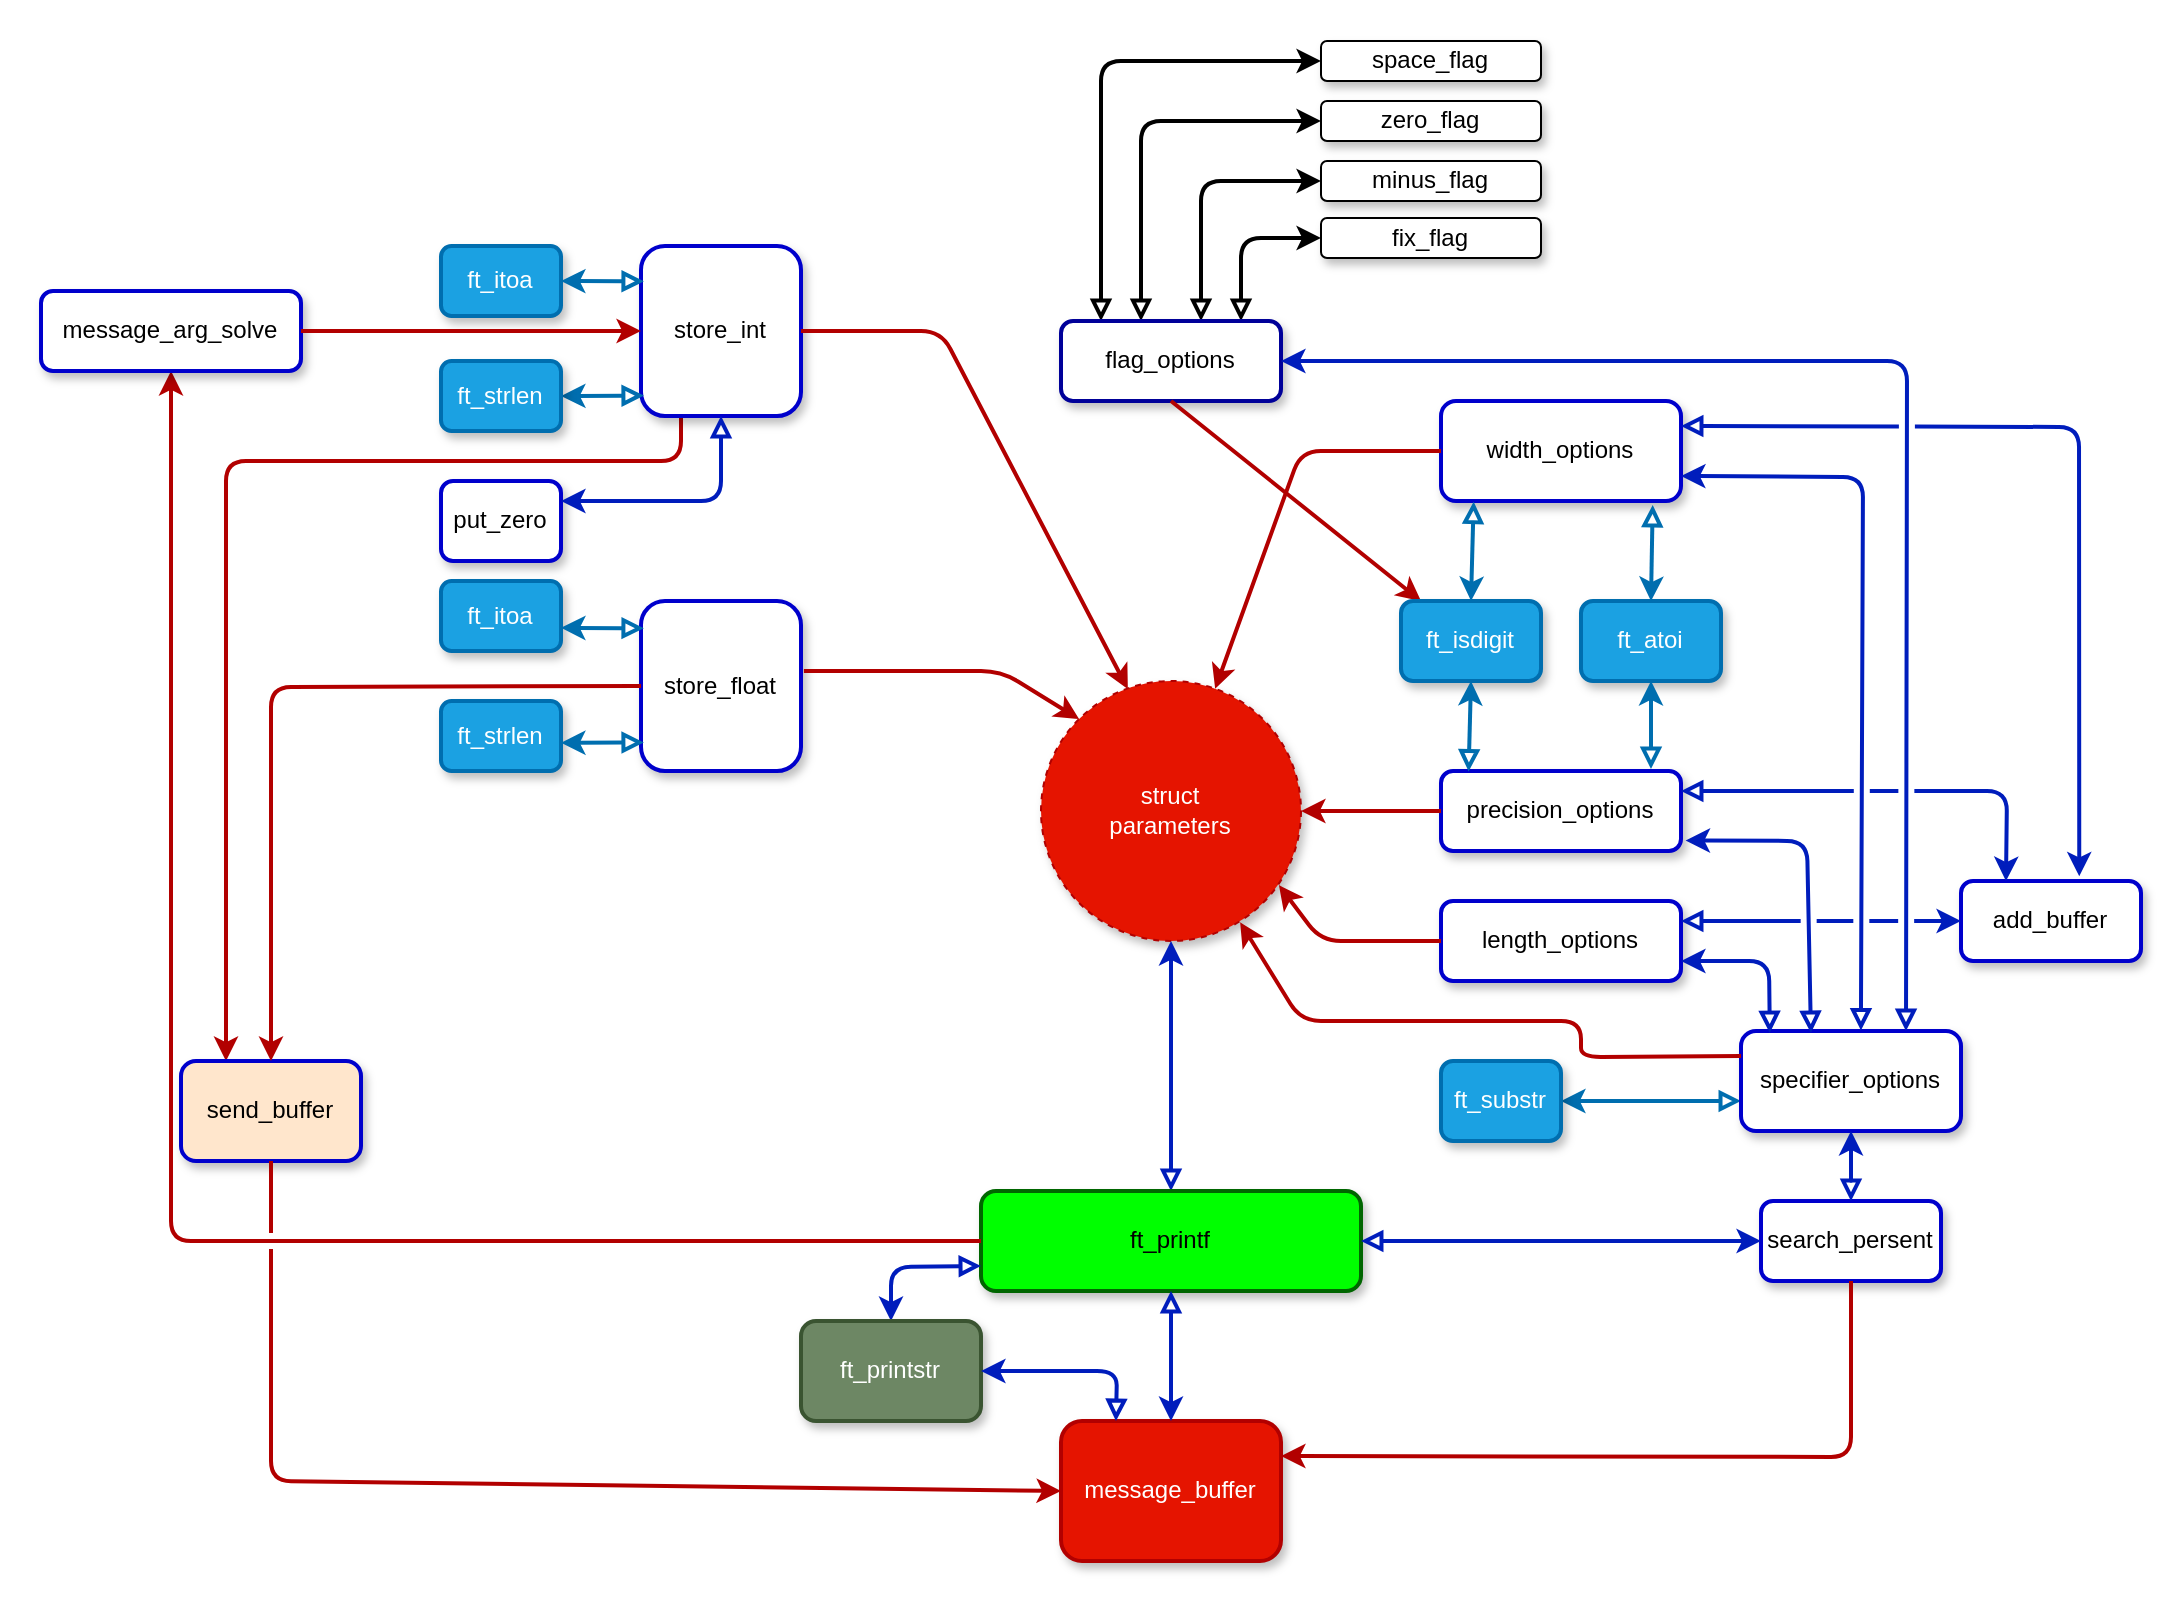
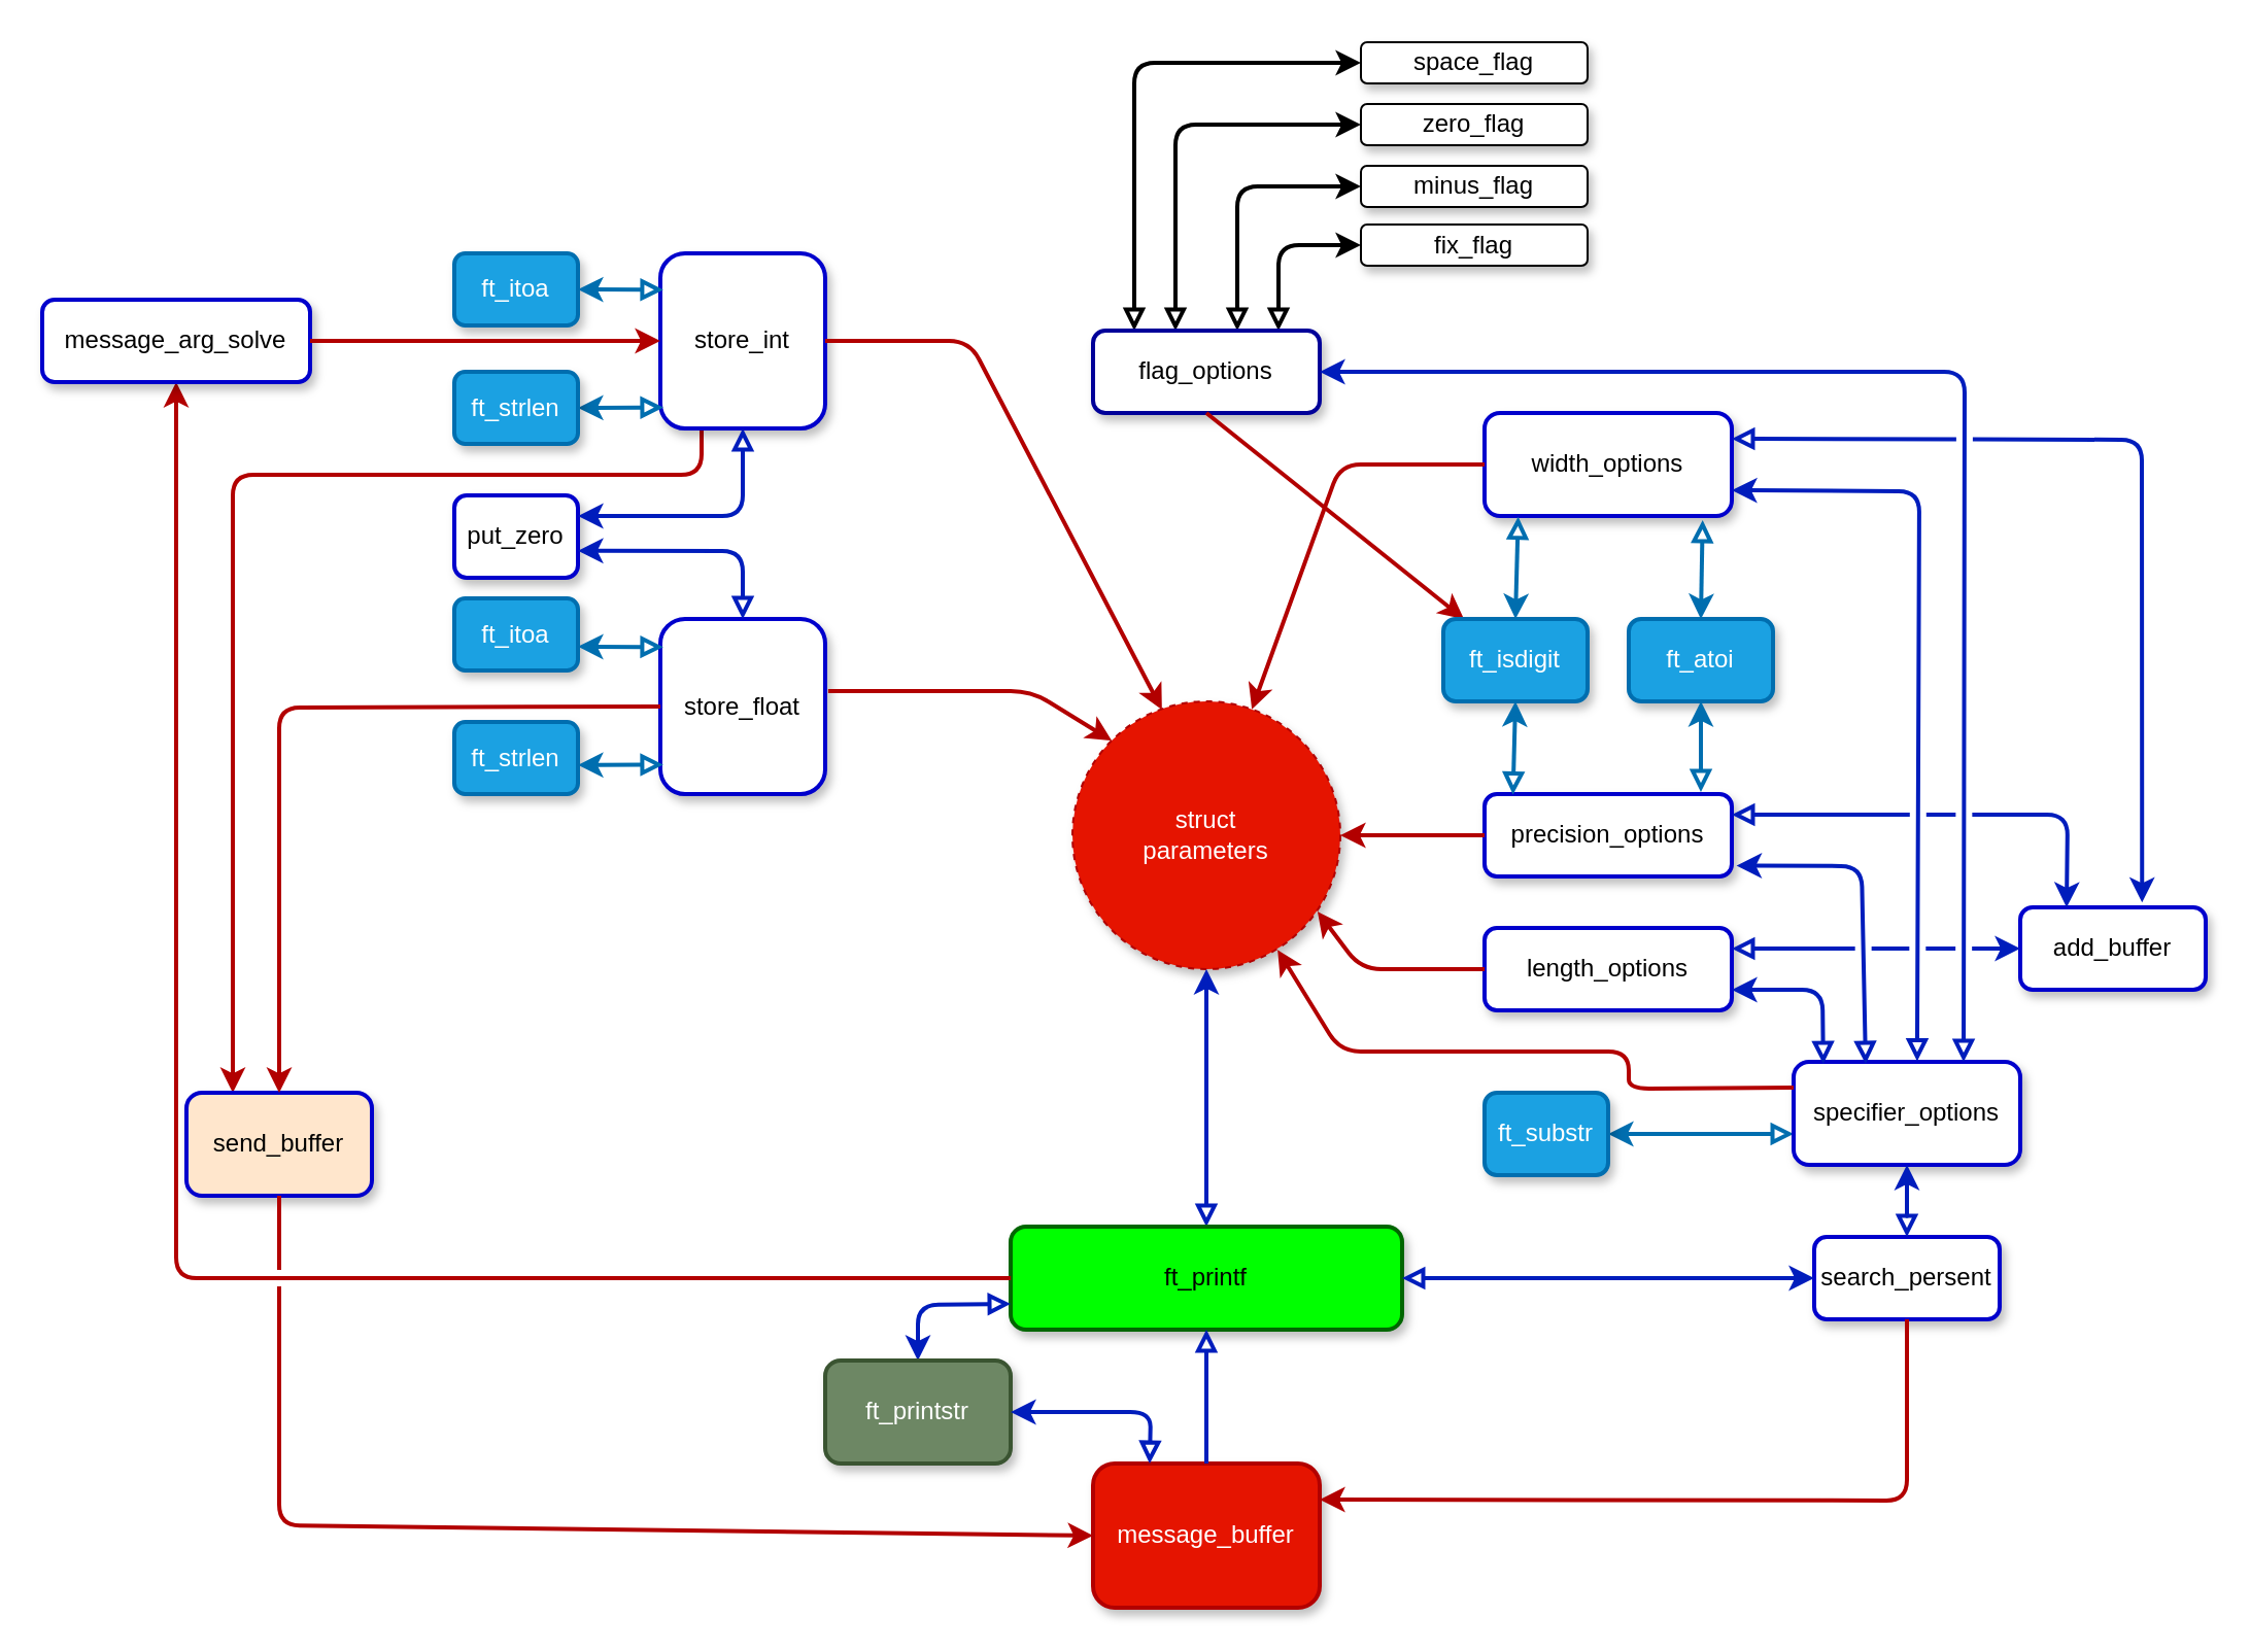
+ <mxCell id="61" value="" style="endArrow=classic;startArrow=block;html=1;strokeWidth=2;fillColor=#0050ef;strokeColor=#001DBC;startFill=0;exitX=0.5;exitY=0;exitDx=0;exitDy=0;entryX=1;entryY=0.672;entryDx=0;entryDy=0;entryPerimeter=0;" parent="1" source="60" target="42" edge="1"><mxGeometry width="50" height="50" relative="1" as="geometry"><mxPoint x="370" y="217.5" as="sourcePoint" /><mxPoint x="290" y="265" as="targetPoint" /><Array as="points"><mxPoint x="360" y="267" /></Array></mxGeometry></mxCell>
- <mxCell id="47" value="" style="edgeStyle=orthogonalEdgeStyle;rounded=1;orthogonalLoop=1;jettySize=auto;html=1;startArrow=block;startFill=0;endArrow=classic;endFill=1;strokeWidth=2;fillColor=#0050ef;strokeColor=#001DBC;entryX=0.5;entryY=0;entryDx=0;entryDy=0;exitX=0.5;exitY=1;exitDx=0;exitDy=0;" parent="1" source="20" target="32" edge="1"><mxGeometry relative="1" as="geometry"><mxPoint x="585" y="710" as="sourcePoint" /><mxPoint x="595" y="525" as="targetPoint" /></mxGeometry></mxCell>
+ <mxCell id="47" value="" style="edgeStyle=orthogonalEdgeStyle;rounded=1;orthogonalLoop=1;jettySize=auto;html=1;startArrow=block;startFill=0;endArrow=none;endFill=1;strokeWidth=2;fillColor=#0050ef;strokeColor=#001DBC;entryX=0.5;entryY=0;entryDx=0;entryDy=0;exitX=0.5;exitY=1;exitDx=0;exitDy=0;" parent="1" source="20" target="32" edge="1"><mxGeometry relative="1" as="geometry"><mxPoint x="585" y="710" as="sourcePoint" /><mxPoint x="595" y="525" as="targetPoint" /></mxGeometry></mxCell>
